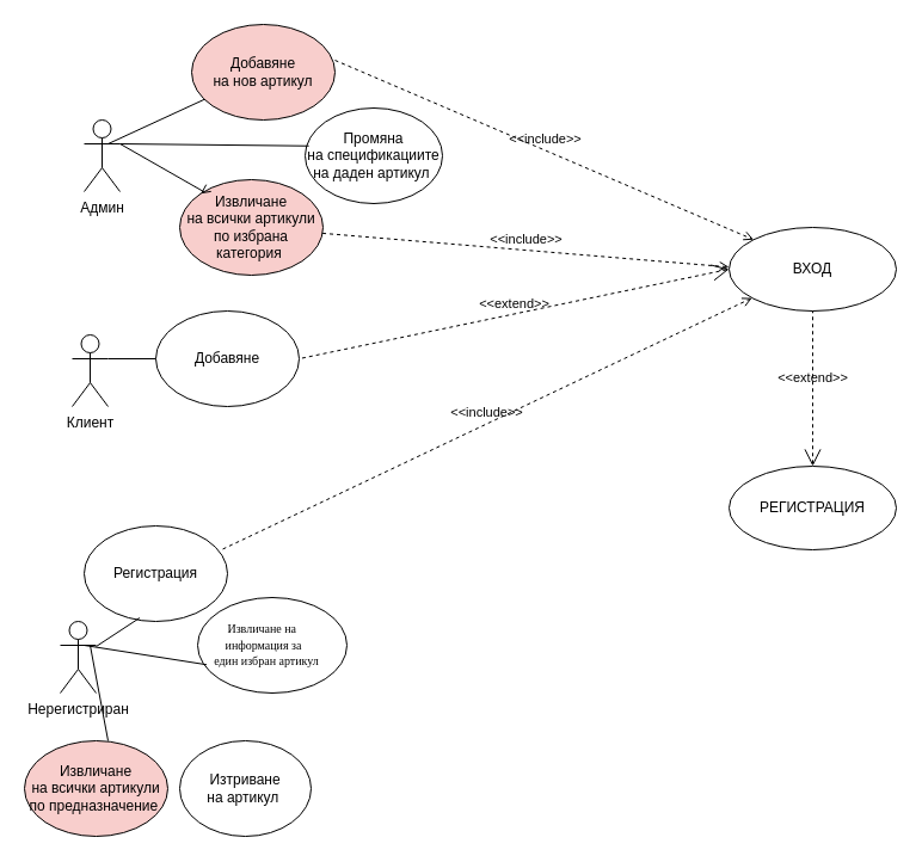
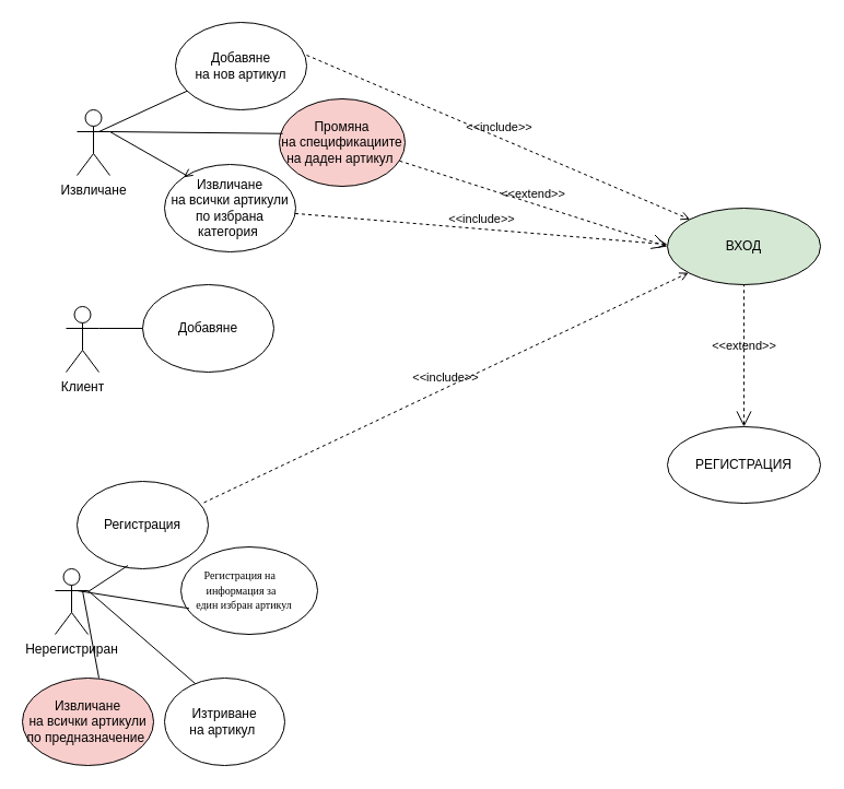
- <mxCell id="5" value="Добавяне&lt;br/&gt;на нов артикул" style="ellipse;whiteSpace=wrap;html=1;fillColor=#f8cecc;" vertex="1" parent="1"><mxGeometry x="160" width="120" height="80" as="geometry" y="20" /></mxCell>
+ <mxCell id="5" value="Добавяне&lt;br/&gt;на нов артикул" style="ellipse;whiteSpace=wrap;html=1;" vertex="1" parent="1"><mxGeometry x="160" width="120" height="80" as="geometry" y="20" /></mxCell>
- <mxCell id="8" value="Промяна&lt;br/&gt;на спецификациите на даден артикул&amp;nbsp;" style="ellipse;whiteSpace=wrap;html=1;" vertex="1" parent="1"><mxGeometry x="255" y="90" width="115" height="80" as="geometry" /></mxCell>
+ <mxCell id="8" value="Промяна&lt;br/&gt;на спецификациите на даден артикул&amp;nbsp;" style="ellipse;whiteSpace=wrap;html=1;fillColor=#f8cecc;" vertex="1" parent="1"><mxGeometry x="255" y="90" width="115" height="80" as="geometry" /></mxCell>
- <mxCell id="2" value="Админ" style="shape=umlActor;verticalLabelPosition=bottom;verticalAlign=top;html=1;outlineConnect=0;" vertex="1" parent="1"><mxGeometry x="70" y="100" width="30" height="60" as="geometry" /></mxCell>
+ <mxCell id="2" value="Извличане" style="shape=umlActor;verticalLabelPosition=bottom;verticalAlign=top;html=1;outlineConnect=0;" vertex="1" parent="1"><mxGeometry x="70" y="100" width="30" height="60" as="geometry" /></mxCell>
- <mxCell id="9" value="Извличане&lt;br/&gt;на всички артикули по избрана категория&amp;nbsp;" style="ellipse;whiteSpace=wrap;html=1;fillColor=#f8cecc;" vertex="1" parent="1"><mxGeometry x="150" y="150" width="120" height="80" as="geometry" /></mxCell>
+ <mxCell id="9" value="Извличане&lt;br/&gt;на всички артикули по избрана категория&amp;nbsp;" style="ellipse;whiteSpace=wrap;html=1;" vertex="1" parent="1"><mxGeometry x="150" y="150" width="120" height="80" as="geometry" /></mxCell>
- <mxCell id="21" value="ВХОД" style="ellipse;whiteSpace=wrap;html=1;" vertex="1" parent="1"><mxGeometry x="610" y="190" width="140" height="70" as="geometry" /></mxCell>
+ <mxCell id="21" value="ВХОД" style="ellipse;whiteSpace=wrap;html=1;fillColor=#d5e8d4;" vertex="1" parent="1"><mxGeometry x="610" y="190" width="140" height="70" as="geometry" /></mxCell>
- <mxCell id="27" value="&amp;lt;&amp;lt;extend&amp;gt;&amp;gt;" style="edgeStyle=none;html=1;startArrow=open;endArrow=none;startSize=12;verticalAlign=bottom;dashed=1;labelBackgroundColor=none;rounded=0;exitX=0;exitY=0.5;exitDx=0;exitDy=0;entryX=1;entryY=0.5;entryDx=0;entryDy=0;" edge="1" parent="1" source="21" target="12"><mxGeometry width="160" relative="1" as="geometry"><mxPoint x="440" y="270" as="sourcePoint" /><mxPoint x="600" y="270" as="targetPoint" /></mxGeometry></mxCell>
+ <mxCell id="27" value="&amp;lt;&amp;lt;extend&amp;gt;&amp;gt;" style="edgeStyle=none;html=1;startArrow=open;endArrow=none;startSize=12;verticalAlign=bottom;dashed=1;labelBackgroundColor=none;rounded=0;exitX=0;exitY=0.5;exitDx=0;exitDy=0;" edge="1" parent="1" source="21" target="8"><mxGeometry width="160" relative="1" as="geometry"><mxPoint x="440" y="270" as="sourcePoint" /><mxPoint x="600" y="270" as="targetPoint" /></mxGeometry></mxCell>
- <mxCell id="6" value="&lt;p style=&quot;margin-top:0in;margin-right:0in;margin-bottom:0in;&lt;br/&gt;margin-left:.5in;margin-bottom:.0001pt;text-indent:-.25in;line-height:105%;&lt;br/&gt;mso-pagination:widow-orphan;mso-list:l0 level1 lfo1&quot; class=&quot;Standard&quot;&gt;&lt;font style=&quot;font-size: 10px;&quot;&gt;&lt;span style=&quot;line-height: 105%; font-family: &amp;quot;Times New Roman&amp;quot;, serif;&quot; lang=&quot;BG&quot;&gt;&amp;nbsp; &amp;nbsp; &amp;nbsp;Извличане на&amp;nbsp;&amp;nbsp;&lt;/span&gt;&lt;/font&gt;&lt;/p&gt;&lt;p style=&quot;margin-top:0in;margin-right:0in;margin-bottom:0in;&lt;br/&gt;margin-left:.5in;margin-bottom:.0001pt;text-indent:-.25in;line-height:105%;&lt;br/&gt;mso-pagination:widow-orphan;mso-list:l0 level1 lfo1&quot; class=&quot;Standard&quot;&gt;&lt;font style=&quot;font-size: 10px;&quot;&gt;&lt;span style=&quot;line-height: 105%; font-family: &amp;quot;Times New Roman&amp;quot;, serif;&quot; lang=&quot;BG&quot;&gt;&amp;nbsp; &amp;nbsp; &amp;nbsp;информация за&amp;nbsp;&lt;/span&gt;&lt;/font&gt;&lt;/p&gt;&lt;p style=&quot;margin-top:0in;margin-right:0in;margin-bottom:0in;&lt;br/&gt;margin-left:.5in;margin-bottom:.0001pt;text-indent:-.25in;line-height:105%;&lt;br/&gt;mso-pagination:widow-orphan;mso-list:l0 level1 lfo1&quot; class=&quot;Standard&quot;&gt;&lt;font style=&quot;font-size: 10px;&quot;&gt;&lt;span style=&quot;line-height: 105%; font-family: &amp;quot;Times New Roman&amp;quot;, serif;&quot; lang=&quot;BG&quot;&gt;&amp;nbsp; &amp;nbsp; &amp;nbsp; един избран артикул&lt;/span&gt;&lt;/font&gt;&lt;span lang=&quot;BG&quot;&gt;&lt;/span&gt;&lt;/p&gt;" style="ellipse;whiteSpace=wrap;html=1;" vertex="1" parent="1"><mxGeometry x="165" y="500" width="125" height="80" as="geometry" /></mxCell>
+ <mxCell id="6" value="&lt;p style=&quot;margin-top:0in;margin-right:0in;margin-bottom:0in;&lt;br/&gt;margin-left:.5in;margin-bottom:.0001pt;text-indent:-.25in;line-height:105%;&lt;br/&gt;mso-pagination:widow-orphan;mso-list:l0 level1 lfo1&quot; class=&quot;Standard&quot;&gt;&lt;font style=&quot;font-size: 10px;&quot;&gt;&lt;span style=&quot;line-height: 105%; font-family: &amp;quot;Times New Roman&amp;quot;, serif;&quot; lang=&quot;BG&quot;&gt;&amp;nbsp; &amp;nbsp; &amp;nbsp;Регистрация на&amp;nbsp;&amp;nbsp;&lt;/span&gt;&lt;/font&gt;&lt;/p&gt;&lt;p style=&quot;margin-top:0in;margin-right:0in;margin-bottom:0in;&lt;br/&gt;margin-left:.5in;margin-bottom:.0001pt;text-indent:-.25in;line-height:105%;&lt;br/&gt;mso-pagination:widow-orphan;mso-list:l0 level1 lfo1&quot; class=&quot;Standard&quot;&gt;&lt;font style=&quot;font-size: 10px;&quot;&gt;&lt;span style=&quot;line-height: 105%; font-family: &amp;quot;Times New Roman&amp;quot;, serif;&quot; lang=&quot;BG&quot;&gt;&amp;nbsp; &amp;nbsp; &amp;nbsp;информация за&amp;nbsp;&lt;/span&gt;&lt;/font&gt;&lt;/p&gt;&lt;p style=&quot;margin-top:0in;margin-right:0in;margin-bottom:0in;&lt;br/&gt;margin-left:.5in;margin-bottom:.0001pt;text-indent:-.25in;line-height:105%;&lt;br/&gt;mso-pagination:widow-orphan;mso-list:l0 level1 lfo1&quot; class=&quot;Standard&quot;&gt;&lt;font style=&quot;font-size: 10px;&quot;&gt;&lt;span style=&quot;line-height: 105%; font-family: &amp;quot;Times New Roman&amp;quot;, serif;&quot; lang=&quot;BG&quot;&gt;&amp;nbsp; &amp;nbsp; &amp;nbsp; един избран артикул&lt;/span&gt;&lt;/font&gt;&lt;span lang=&quot;BG&quot;&gt;&lt;/span&gt;&lt;/p&gt;" style="ellipse;whiteSpace=wrap;html=1;" vertex="1" parent="1"><mxGeometry x="165" y="500" width="125" height="80" as="geometry" /></mxCell>
+ <mxCell id="19" value="" style="edgeStyle=none;html=1;endArrow=none;verticalAlign=bottom;rounded=0;exitX=1;exitY=0.333;exitDx=0;exitDy=0;exitPerimeter=0;entryX=0.255;entryY=0.063;entryDx=0;entryDy=0;entryPerimeter=0;" edge="1" parent="1" source="4" target="7"><mxGeometry width="160" relative="1" as="geometry"><mxPoint x="80" y="550" as="sourcePoint" /><mxPoint x="160" y="610" as="targetPoint" /></mxGeometry></mxCell>
